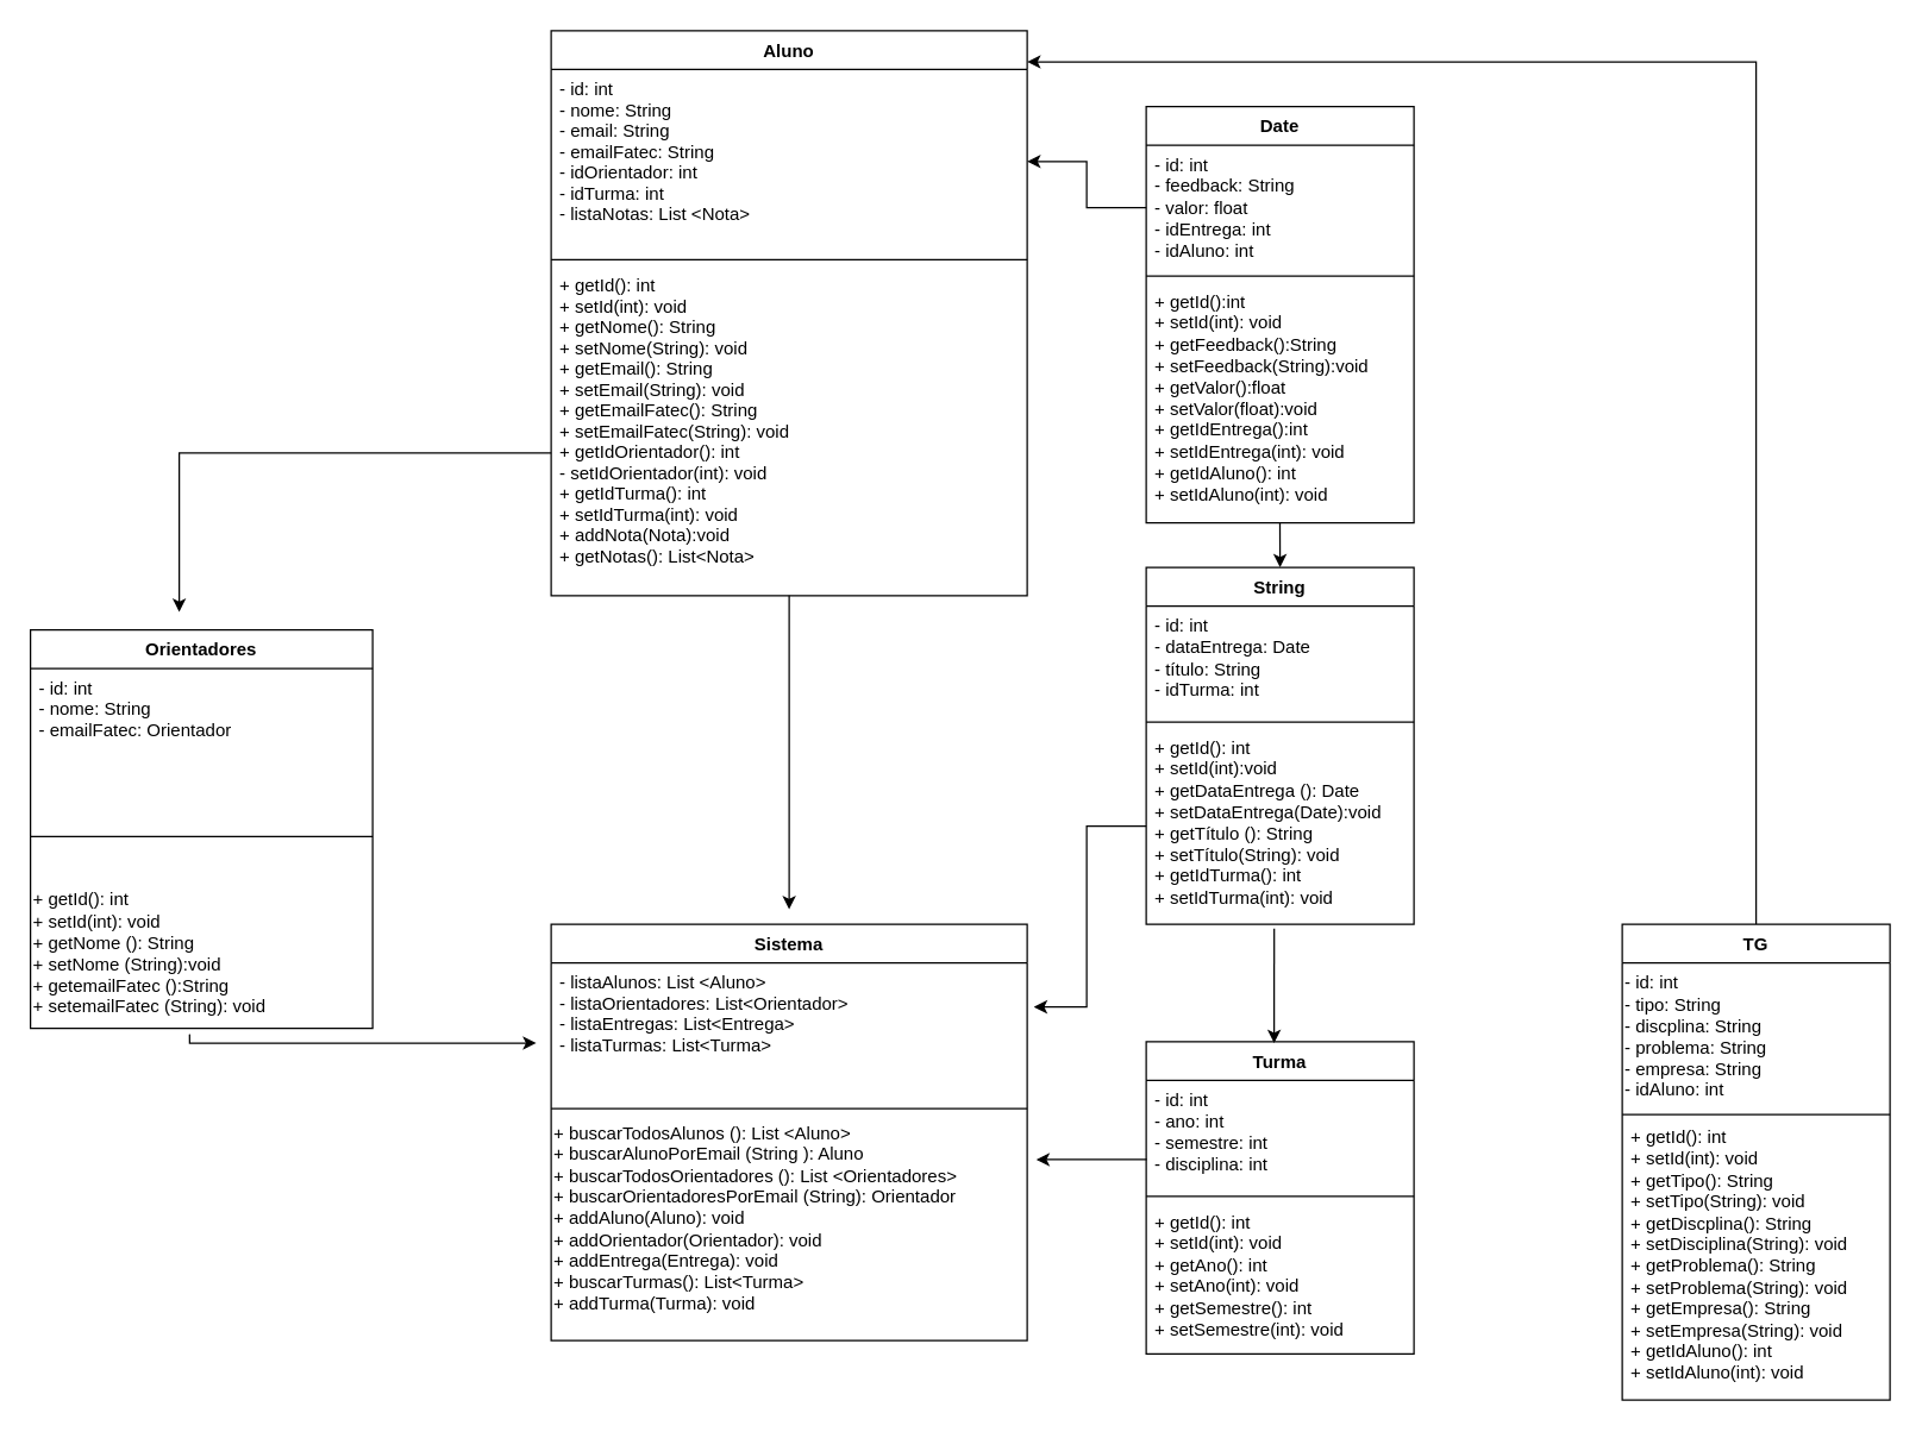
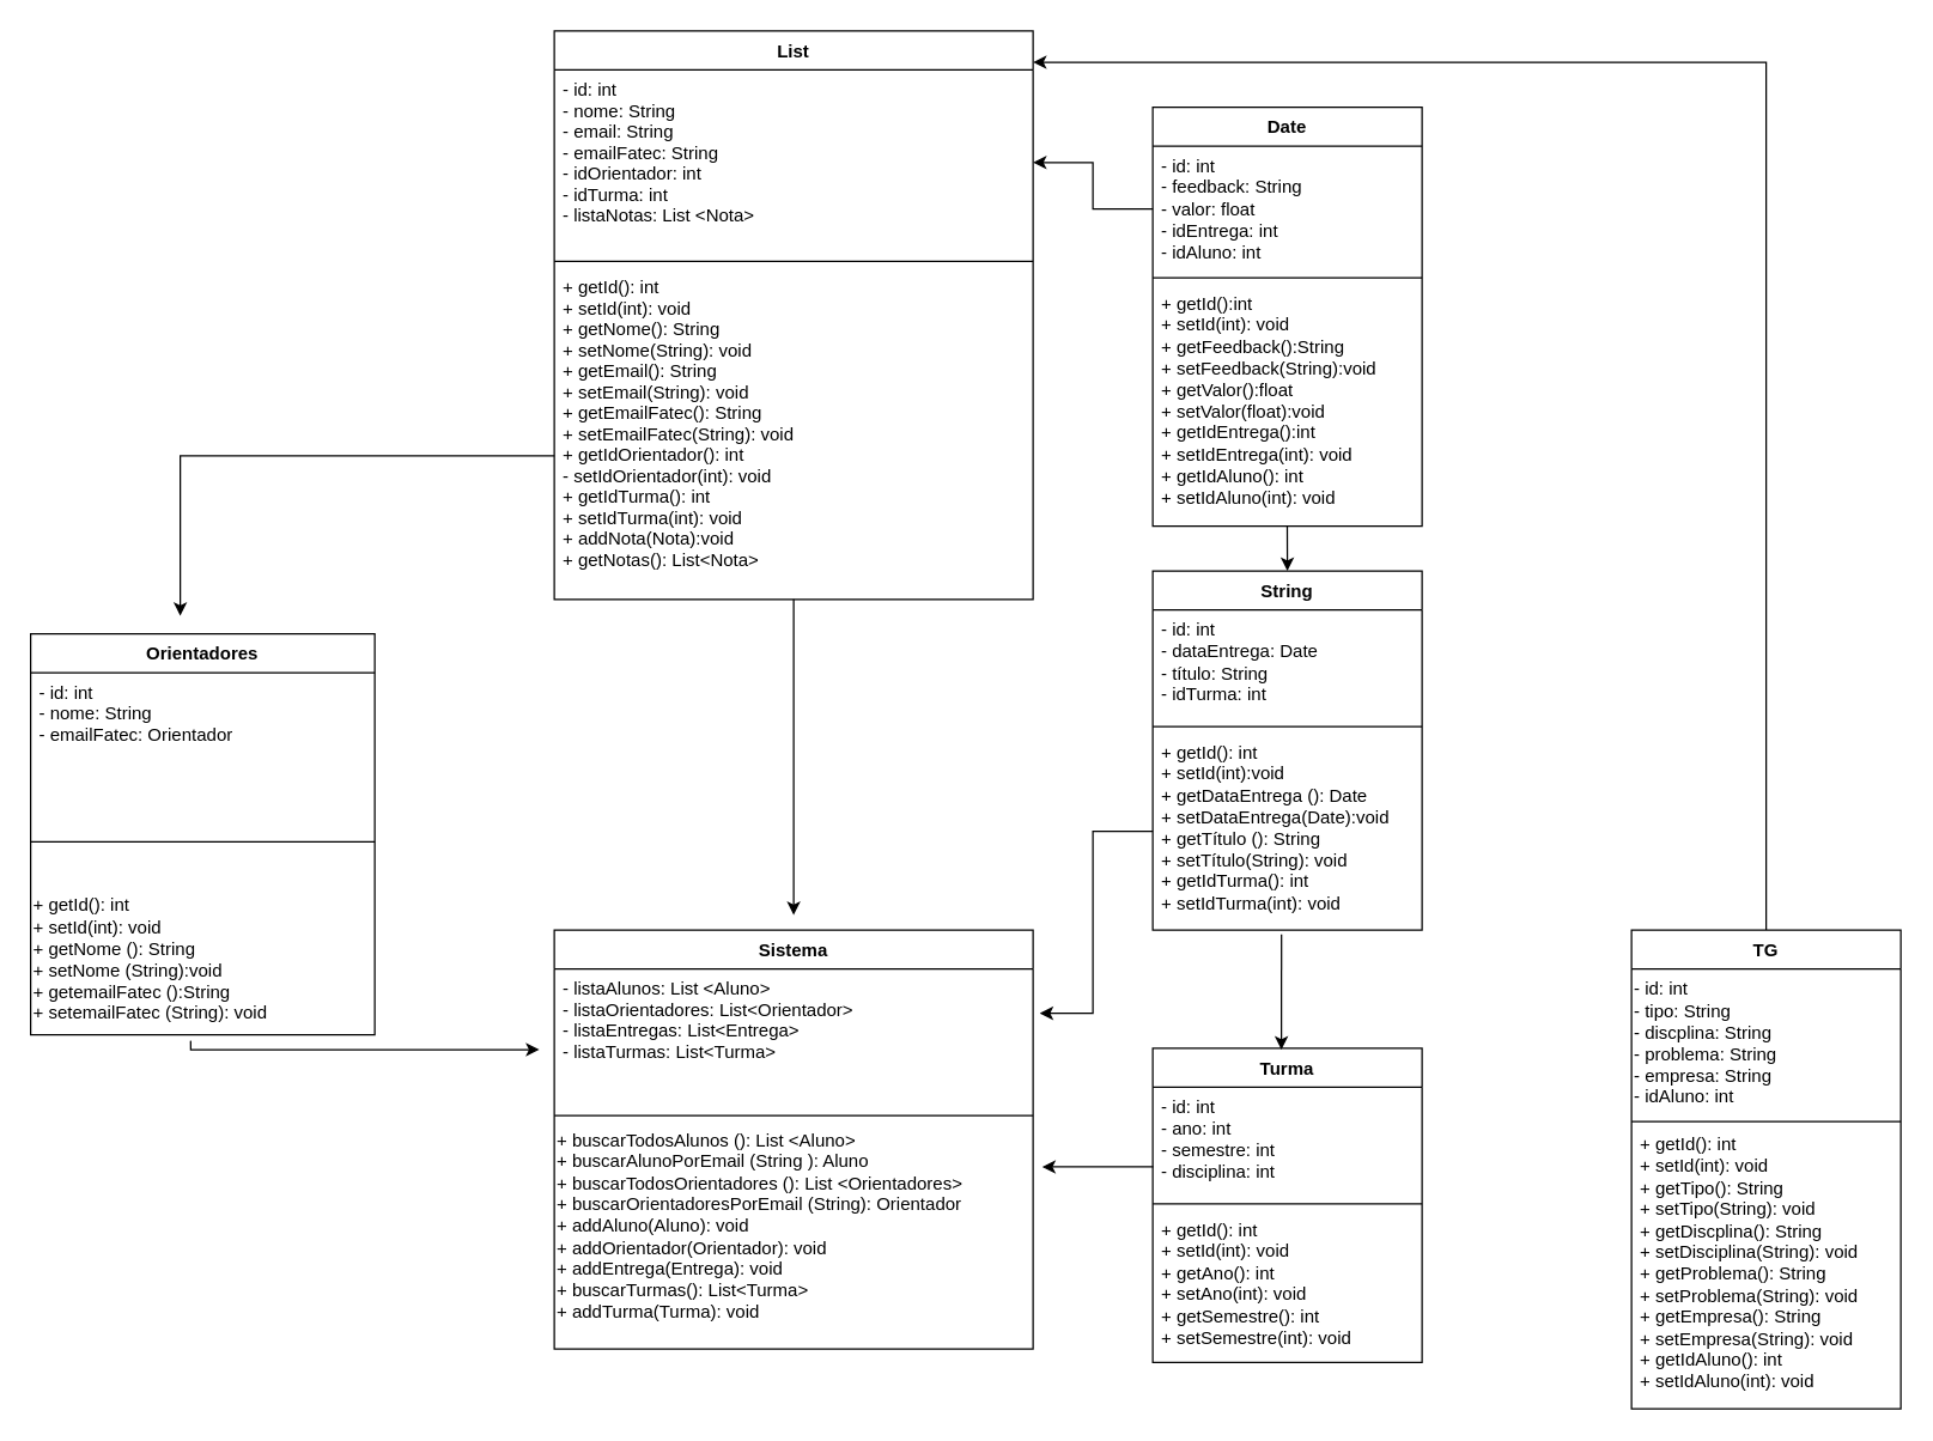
- <mxCell id="7" value="Aluno" style="swimlane;fontStyle=1;align=center;verticalAlign=top;childLayout=stackLayout;horizontal=1;startSize=26;horizontalStack=0;resizeParent=1;resizeLast=0;collapsible=1;marginBottom=0;rounded=0;shadow=0;strokeWidth=1;" vertex="1" parent="1"><mxGeometry x="370" y="20" width="320" height="380" as="geometry"><mxRectangle x="130" y="380" width="160" height="26" as="alternateBounds" /></mxGeometry></mxCell>
+ <mxCell id="7" value="List" style="swimlane;fontStyle=1;align=center;verticalAlign=top;childLayout=stackLayout;horizontal=1;startSize=26;horizontalStack=0;resizeParent=1;resizeLast=0;collapsible=1;marginBottom=0;rounded=0;shadow=0;strokeWidth=1;" vertex="1" parent="1"><mxGeometry x="370" y="20" width="320" height="380" as="geometry"><mxRectangle x="130" y="380" width="160" height="26" as="alternateBounds" /></mxGeometry></mxCell>
